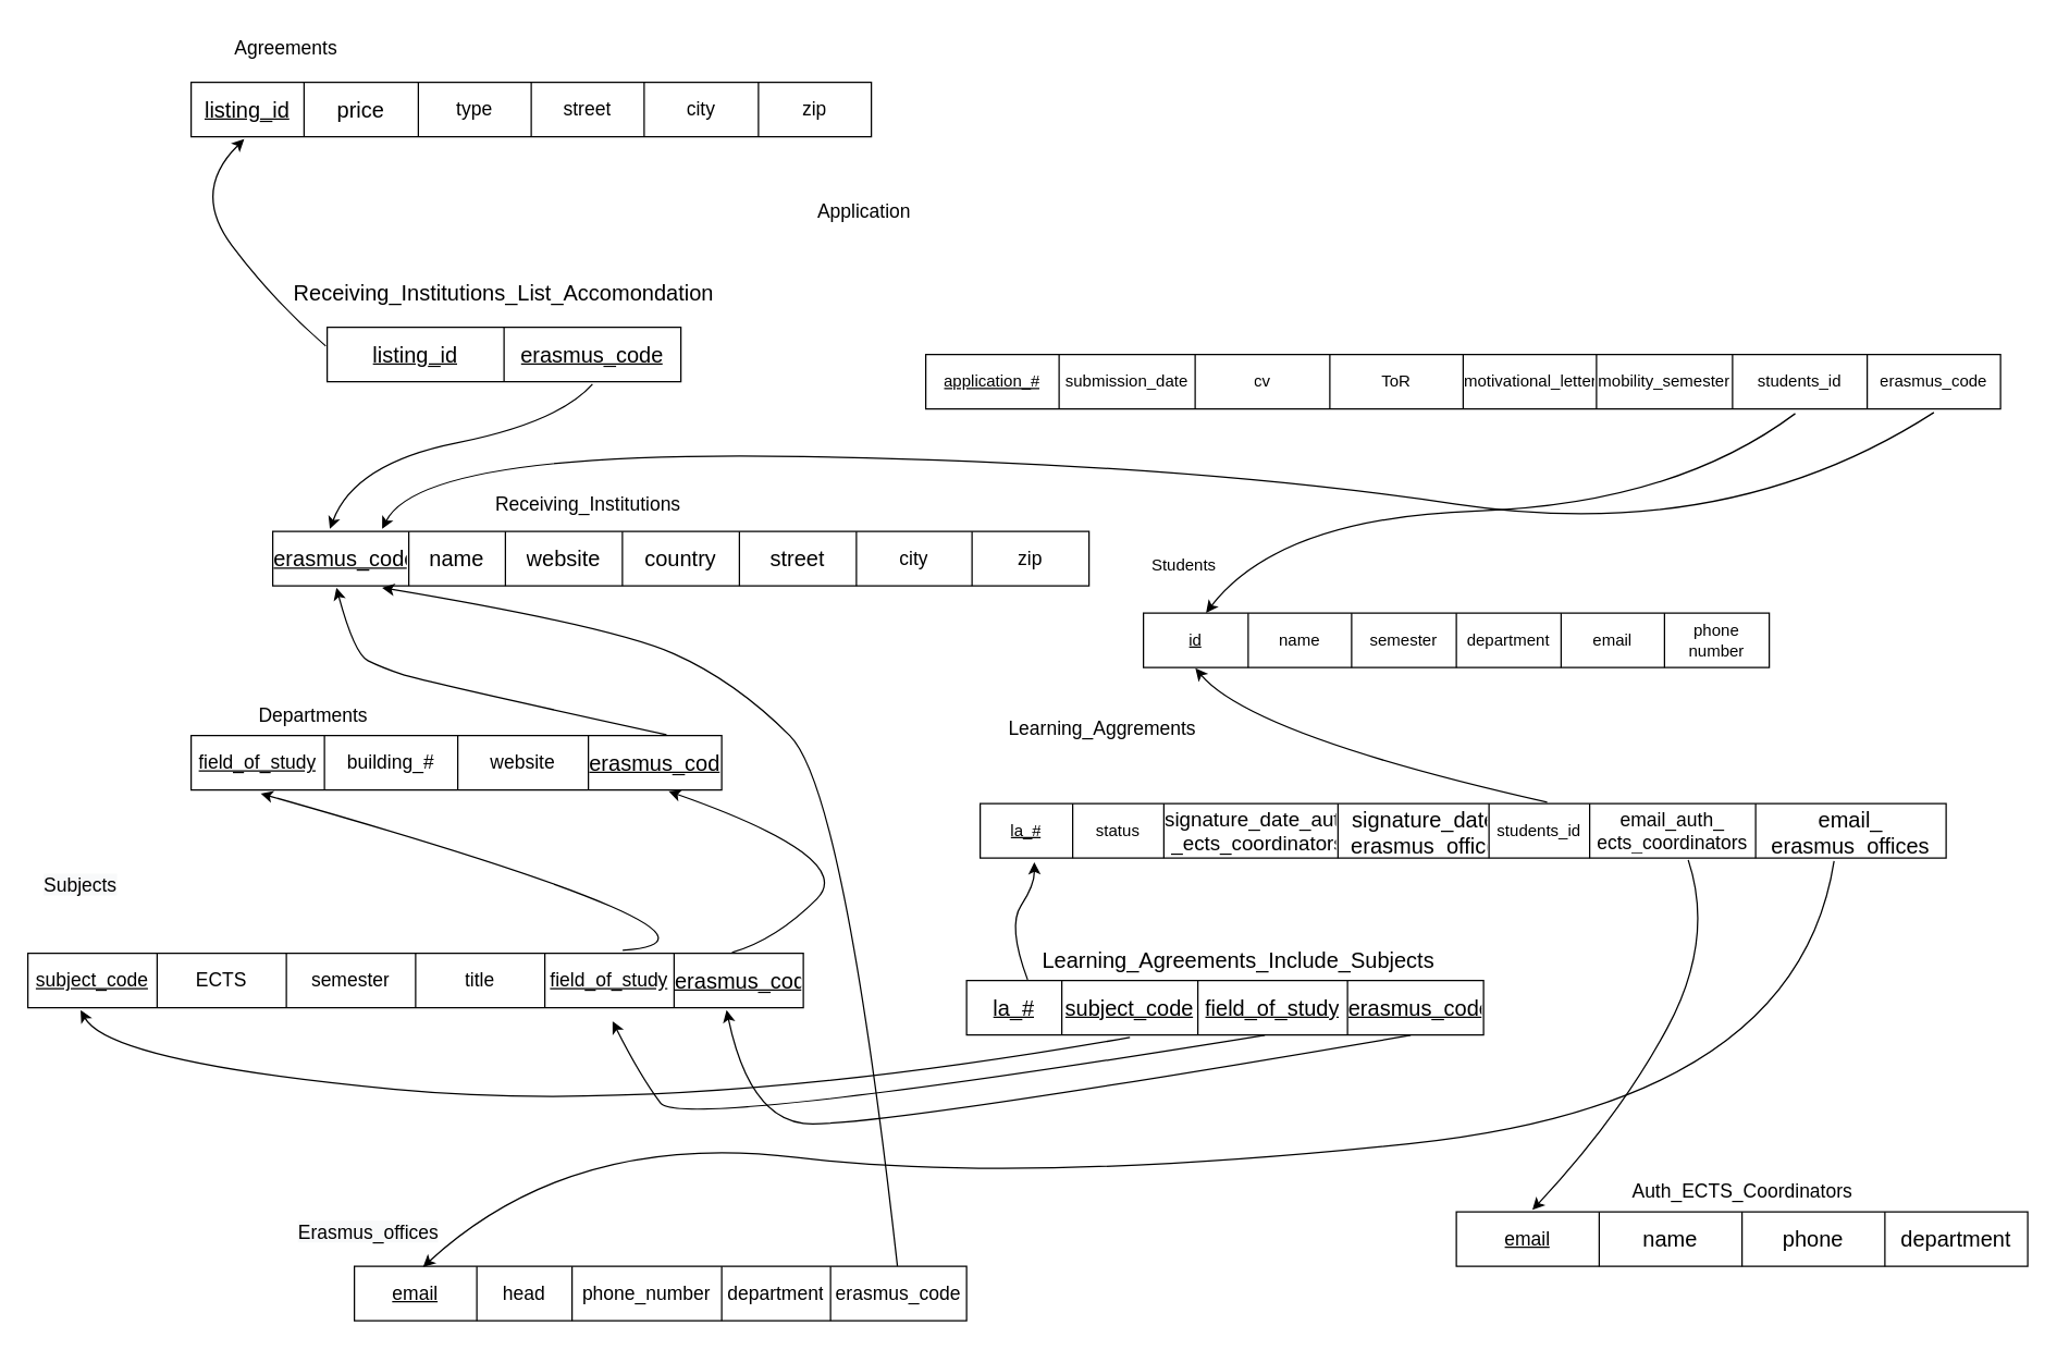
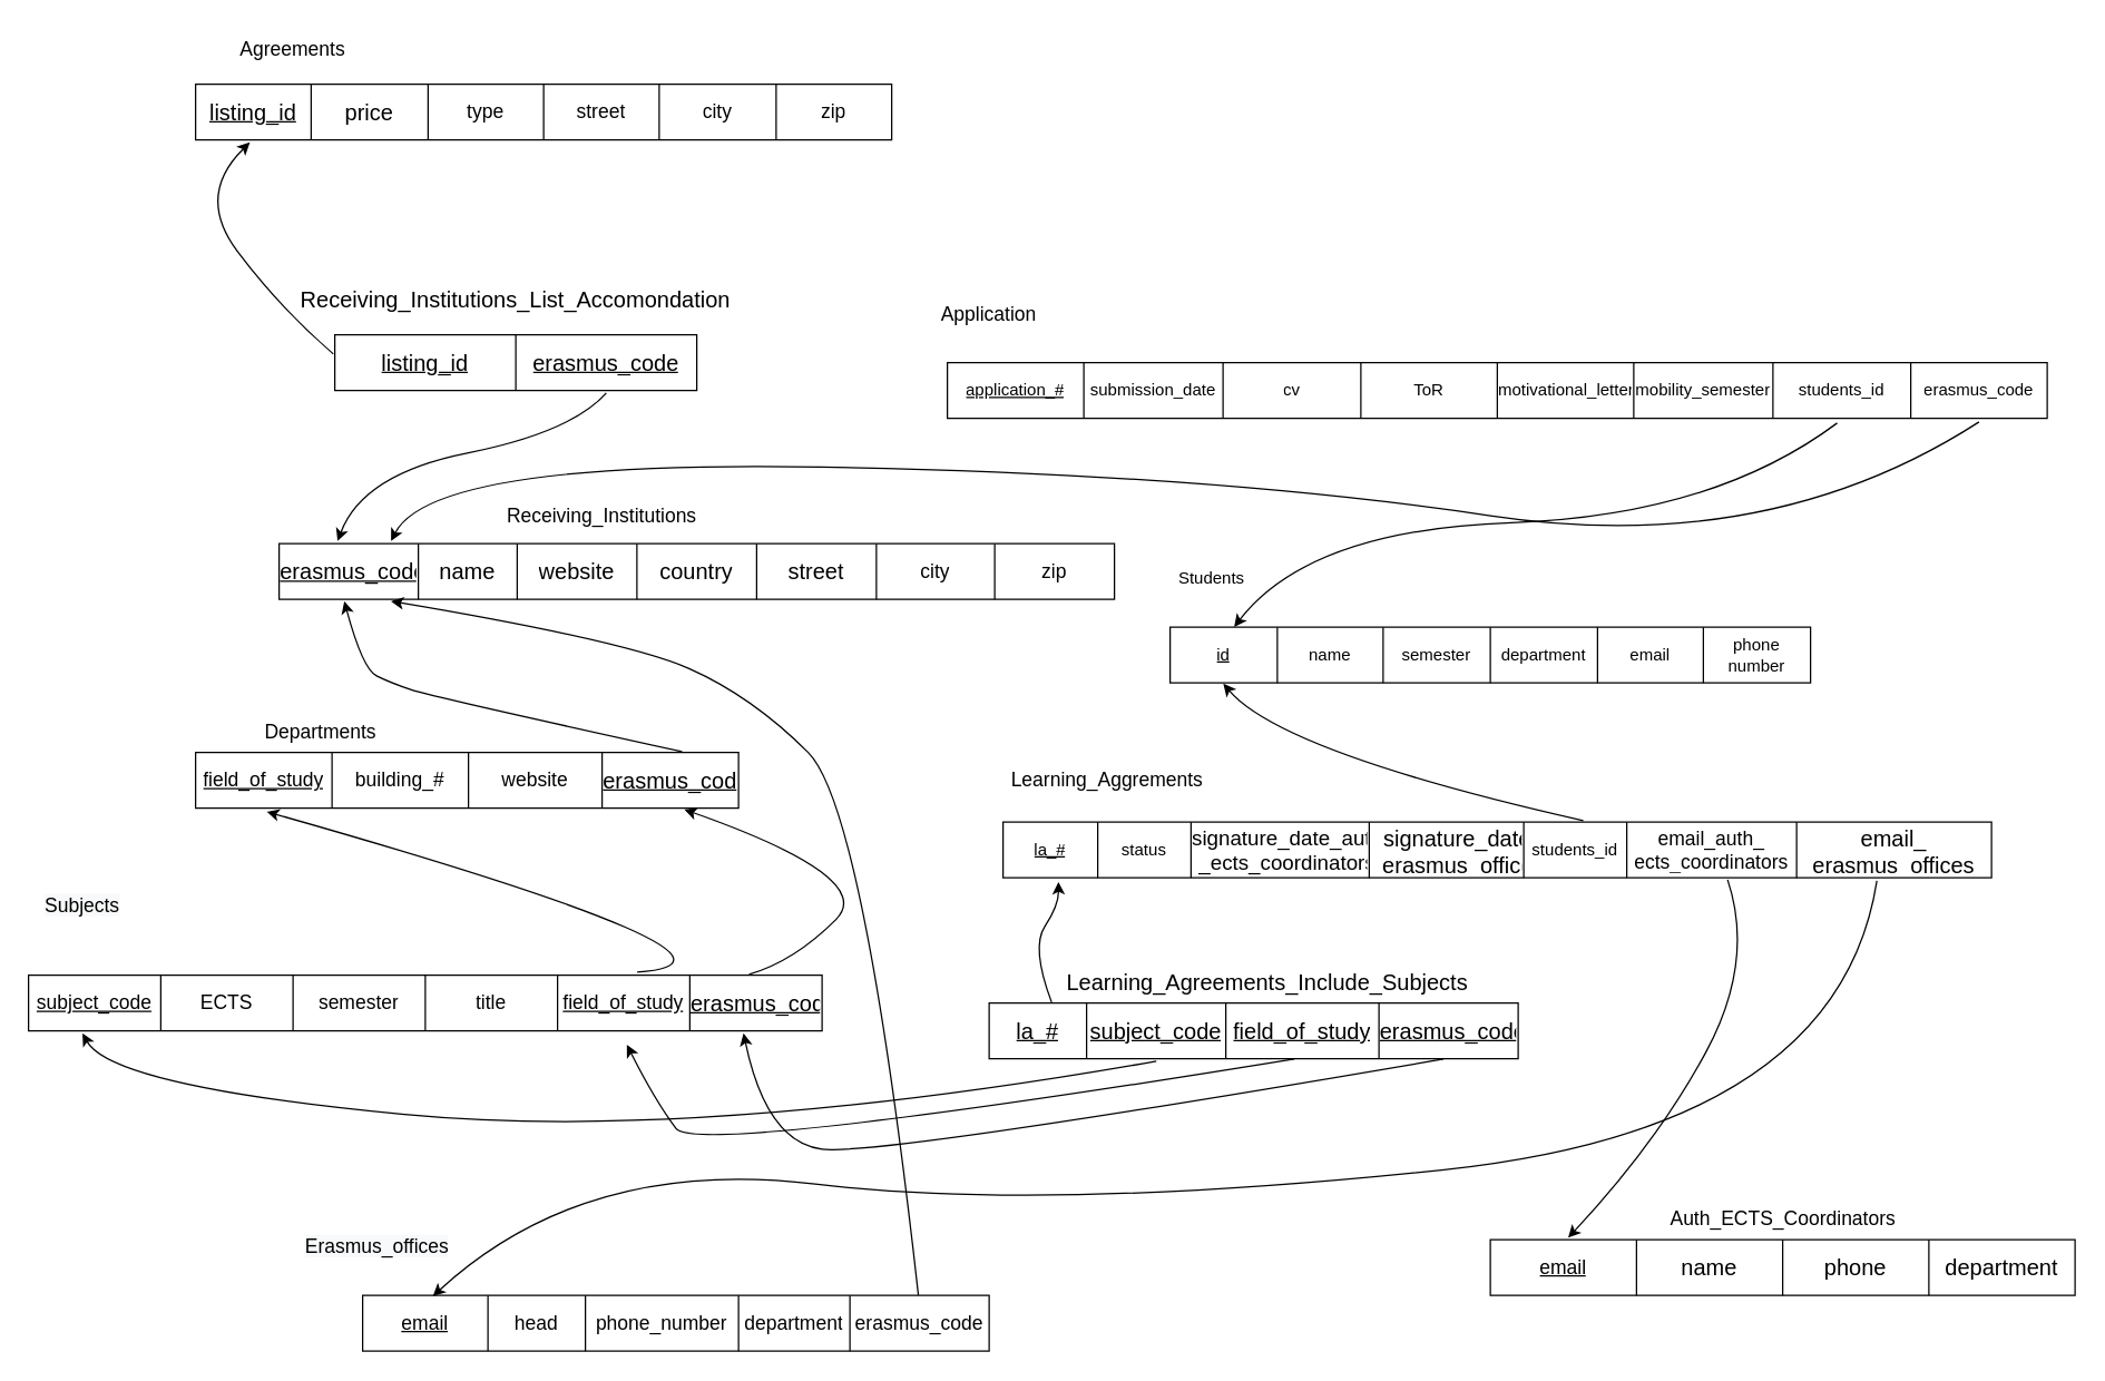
- <mxCell id="13" value="&lt;font style=&quot;font-size: 14px;&quot;&gt;Application&lt;/font&gt;" style="text;html=1;strokeColor=none;fillColor=none;align=center;verticalAlign=middle;whiteSpace=wrap;rounded=0;" parent="1" vertex="1"><mxGeometry x="605" y="140" width="60" height="30" as="geometry" /></mxCell>
+ <mxCell id="13" value="&lt;font style=&quot;font-size: 14px;&quot;&gt;Application&lt;/font&gt;" style="text;html=1;strokeColor=none;fillColor=none;align=center;verticalAlign=middle;whiteSpace=wrap;rounded=0;" parent="1" vertex="1"><mxGeometry x="680" y="210" width="60" height="30" as="geometry" /></mxCell>
- <mxCell id="32" value="&lt;font style=&quot;font-size: 14px;&quot;&gt;Learning_Aggrements&lt;/font&gt;" style="text;html=1;strokeColor=none;fillColor=none;align=center;verticalAlign=middle;whiteSpace=wrap;rounded=0;" parent="1" vertex="1"><mxGeometry x="735" y="515" width="150" height="40" as="geometry" /></mxCell>
+ <mxCell id="32" value="&lt;font style=&quot;font-size: 14px;&quot;&gt;Learning_Aggrements&lt;/font&gt;" style="text;html=1;strokeColor=none;fillColor=none;align=center;verticalAlign=middle;whiteSpace=wrap;rounded=0;" parent="1" vertex="1"><mxGeometry x="720" y="540" width="150" height="40" as="geometry" /></mxCell>
- <mxCell id="79" value="&lt;span style=&quot;color: rgb(0, 0, 0); font-family: Helvetica; font-size: 14px; font-style: normal; font-variant-ligatures: normal; font-variant-caps: normal; font-weight: 400; letter-spacing: normal; orphans: 2; text-align: center; text-indent: 0px; text-transform: none; widows: 2; word-spacing: 0px; -webkit-text-stroke-width: 0px; background-color: rgb(248, 249, 250); text-decoration-thickness: initial; text-decoration-style: initial; text-decoration-color: initial; float: none; display: inline !important;&quot;&gt;Erasmus_offices&lt;br&gt;&lt;/span&gt;" style="text;whiteSpace=wrap;html=1;fontSize=14;" parent="1" vertex="1"><mxGeometry x="217" y="890" width="130" height="30" as="geometry" /></mxCell>
+ <mxCell id="79" value="&lt;span style=&quot;color: rgb(0, 0, 0); font-family: Helvetica; font-size: 14px; font-style: normal; font-variant-ligatures: normal; font-variant-caps: normal; font-weight: 400; letter-spacing: normal; orphans: 2; text-align: center; text-indent: 0px; text-transform: none; widows: 2; word-spacing: 0px; -webkit-text-stroke-width: 0px; background-color: rgb(248, 249, 250); text-decoration-thickness: initial; text-decoration-style: initial; text-decoration-color: initial; float: none; display: inline !important;&quot;&gt;Erasmus_offices&lt;br&gt;&lt;/span&gt;" style="text;whiteSpace=wrap;html=1;fontSize=14;" parent="1" vertex="1"><mxGeometry x="217" y="880" width="130" height="30" as="geometry" /></mxCell>
